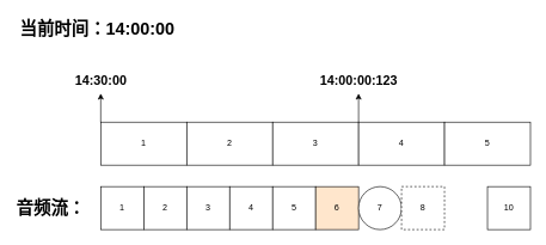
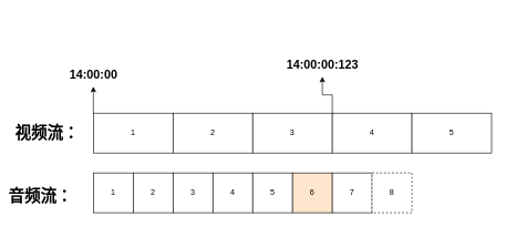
- <mxCell id="6" value="当前时间：14:00:00" style="text;strokeColor=none;fillColor=none;html=1;fontSize=24;fontStyle=1;verticalAlign=middle;align=center;" parent="1" vertex="1"><mxGeometry x="20" y="20" width="230" height="40" as="geometry" /></mxCell>
- <mxCell id="22" value="&lt;font style=&quot;font-size: 18px;&quot;&gt;14:30:00&lt;/font&gt;" style="text;strokeColor=none;fillColor=none;html=1;fontSize=24;fontStyle=1;verticalAlign=middle;align=center;" parent="1" vertex="1"><mxGeometry x="90" y="90" width="100" height="40" as="geometry" /></mxCell>
+ <mxCell id="22" value="&lt;font style=&quot;font-size: 18px;&quot;&gt;14:00:00&lt;/font&gt;" style="text;strokeColor=none;fillColor=none;html=1;fontSize=24;fontStyle=1;verticalAlign=middle;align=center;" parent="1" vertex="1"><mxGeometry x="90" y="90" width="100" height="40" as="geometry" /></mxCell>
- <mxCell id="21" value="&lt;font style=&quot;font-size: 18px;&quot;&gt;14:00:00:123&lt;/font&gt;" style="text;strokeColor=none;fillColor=none;html=1;fontSize=24;fontStyle=1;verticalAlign=middle;align=center;" parent="1" vertex="1"><mxGeometry x="435" y="90" width="130" height="40" as="geometry" /></mxCell>
+ <mxCell id="21" value="&lt;font style=&quot;font-size: 18px;&quot;&gt;14:00:00:123&lt;/font&gt;" style="text;strokeColor=none;fillColor=none;html=1;fontSize=24;fontStyle=1;verticalAlign=middle;align=center;" parent="1" vertex="1"><mxGeometry x="420" y="75" width="130" height="40" as="geometry" /></mxCell>
+ <mxCell id="5" value="视频流：" style="text;strokeColor=none;fillColor=none;html=1;fontSize=24;fontStyle=1;verticalAlign=middle;align=center;" parent="1" vertex="1"><mxGeometry x="20" y="180" width="100" height="40" as="geometry" /></mxCell>
- <mxCell id="12" value="音频流：" style="text;strokeColor=none;fillColor=none;html=1;fontSize=24;fontStyle=1;verticalAlign=middle;align=center;" parent="1" vertex="1"><mxGeometry x="20" y="270" width="100" height="40" as="geometry" /></mxCell>
+ <mxCell id="12" value="音频流：" style="text;strokeColor=none;fillColor=none;html=1;fontSize=24;fontStyle=1;verticalAlign=middle;align=center;" parent="1" vertex="1"><mxGeometry x="10" y="275" width="100" height="40" as="geometry" /></mxCell>
- <mxCell id="18" value="7" style="ellipse;whiteSpace=wrap;html=1;" parent="1" vertex="1"><mxGeometry x="500" y="260" width="60" height="60" as="geometry" /></mxCell>
+ <mxCell id="18" value="7" style="rounded=0;whiteSpace=wrap;html=1;" parent="1" vertex="1"><mxGeometry x="500" y="260" width="60" height="60" as="geometry" /></mxCell>
- <mxCell id="20" value="10" style="rounded=0;whiteSpace=wrap;html=1;" parent="1" vertex="1"><mxGeometry x="680" y="260" width="60" height="60" as="geometry" /></mxCell>
